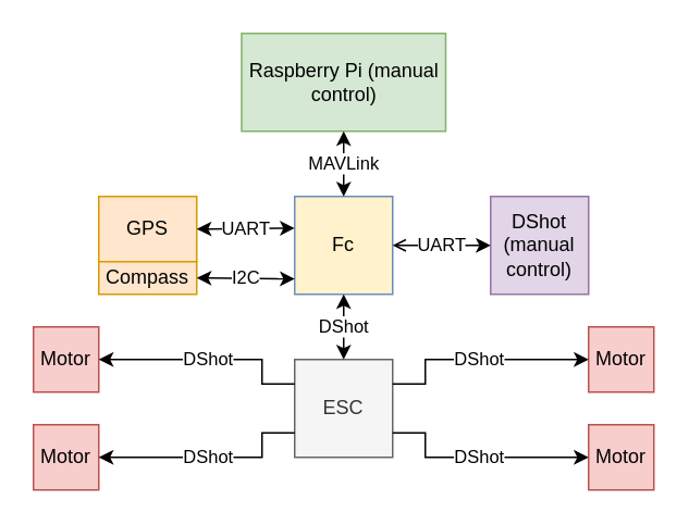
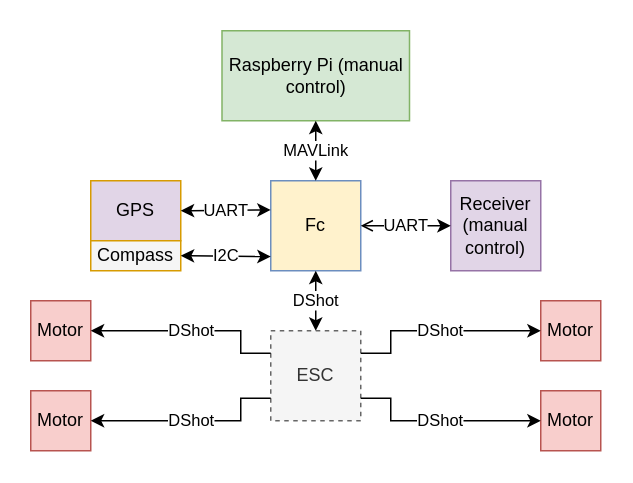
- <mxCell id="13" value="GPS" style="rounded=0;whiteSpace=wrap;html=1;fillColor=#ffe6cc;strokeColor=#d79b00;" parent="1" vertex="1"><mxGeometry x="60" y="120" width="60" height="40" as="geometry" /></mxCell>
+ <mxCell id="13" value="GPS" style="rounded=0;whiteSpace=wrap;html=1;fillColor=#e1d5e7;strokeColor=#d79b00;" parent="1" vertex="1"><mxGeometry x="60" y="120" width="60" height="40" as="geometry" /></mxCell>
- <mxCell id="17" value="DShot (manual control)" style="whiteSpace=wrap;html=1;aspect=fixed;fillColor=#e1d5e7;strokeColor=#9673a6;" parent="1" vertex="1"><mxGeometry x="300" y="120" width="60" height="60" as="geometry" /></mxCell>
+ <mxCell id="17" value="Receiver (manual control)" style="whiteSpace=wrap;html=1;aspect=fixed;fillColor=#e1d5e7;strokeColor=#9673a6;" parent="1" vertex="1"><mxGeometry x="300" y="120" width="60" height="60" as="geometry" /></mxCell>
- <mxCell id="14" value="Compass" style="rounded=0;whiteSpace=wrap;html=1;fillColor=#ffe6cc;strokeColor=#d79b00;" parent="1" vertex="1"><mxGeometry x="60" y="160" width="60" height="20" as="geometry" /></mxCell>
+ <mxCell id="14" value="Compass" style="rounded=0;whiteSpace=wrap;html=1;fillColor=#f5f5f5;strokeColor=#d79b00;" parent="1" vertex="1"><mxGeometry x="60" y="160" width="60" height="20" as="geometry" /></mxCell>
- <mxCell id="3" value="ESC" style="whiteSpace=wrap;html=1;aspect=fixed;fillColor=#f5f5f5;fontColor=#333333;strokeColor=#666666;" parent="1" vertex="1"><mxGeometry x="180" y="220" width="60" height="60" as="geometry" /></mxCell>
+ <mxCell id="3" value="ESC" style="whiteSpace=wrap;html=1;aspect=fixed;fillColor=#f5f5f5;fontColor=#333333;strokeColor=#666666;dashed=1;" parent="1" vertex="1"><mxGeometry x="180" y="220" width="60" height="60" as="geometry" /></mxCell>
